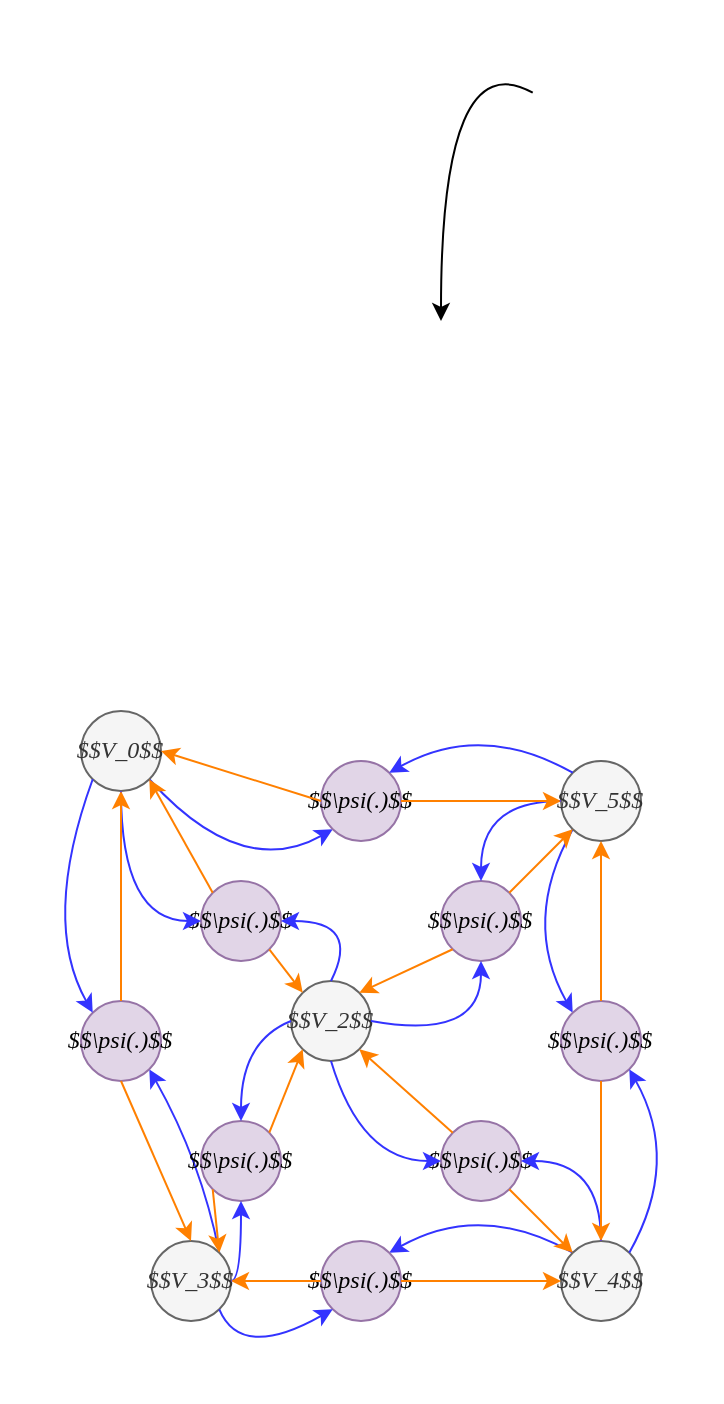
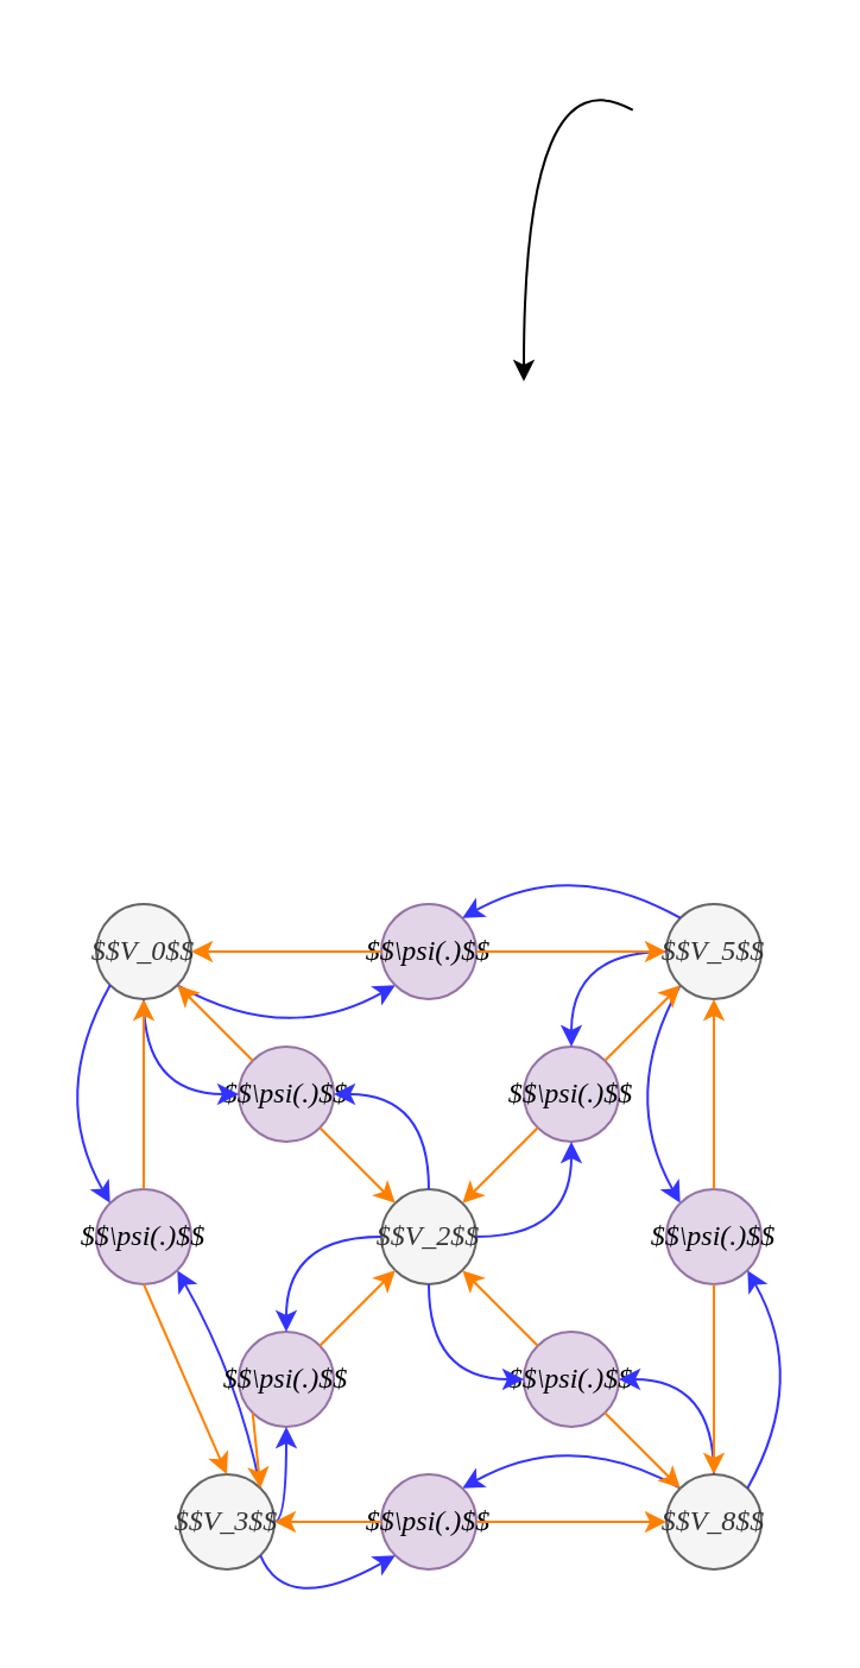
- <mxCell id="10" value="$$V_0$$" style="ellipse;whiteSpace=wrap;html=1;aspect=fixed;fontFamily=Times New Roman;fontStyle=2;fillColor=#f5f5f5;fontColor=#333333;strokeColor=#666666;" vertex="1" parent="1"><mxGeometry x="40" y="355" width="40" height="40" as="geometry" /></mxCell>
+ <mxCell id="10" value="$$V_0$$" style="ellipse;whiteSpace=wrap;html=1;aspect=fixed;fontFamily=Times New Roman;fontStyle=2;fillColor=#f5f5f5;fontColor=#333333;strokeColor=#666666;" vertex="1" parent="1"><mxGeometry x="40" y="380" width="40" height="40" as="geometry" /></mxCell>
- <mxCell id="9" value="$$V_2$$" style="ellipse;whiteSpace=wrap;html=1;aspect=fixed;fontFamily=Times New Roman;fontStyle=2;fillColor=#f5f5f5;fontColor=#333333;strokeColor=#666666;" vertex="1" parent="1"><mxGeometry x="145" y="490" width="40" height="40" as="geometry" /></mxCell>
+ <mxCell id="9" value="$$V_2$$" style="ellipse;whiteSpace=wrap;html=1;aspect=fixed;fontFamily=Times New Roman;fontStyle=2;fillColor=#f5f5f5;fontColor=#333333;strokeColor=#666666;" vertex="1" parent="1"><mxGeometry x="160" y="500" width="40" height="40" as="geometry" /></mxCell>
- <mxCell id="8" value="$$V_4$$" style="ellipse;whiteSpace=wrap;html=1;aspect=fixed;fontFamily=Times New Roman;fontStyle=2;fillColor=#f5f5f5;fontColor=#333333;strokeColor=#666666;" vertex="1" parent="1"><mxGeometry x="280" y="620" width="40" height="40" as="geometry" /></mxCell>
+ <mxCell id="8" value="$$V_8$$" style="ellipse;whiteSpace=wrap;html=1;aspect=fixed;fontFamily=Times New Roman;fontStyle=2;fillColor=#f5f5f5;fontColor=#333333;strokeColor=#666666;" vertex="1" parent="1"><mxGeometry x="280" y="620" width="40" height="40" as="geometry" /></mxCell>
